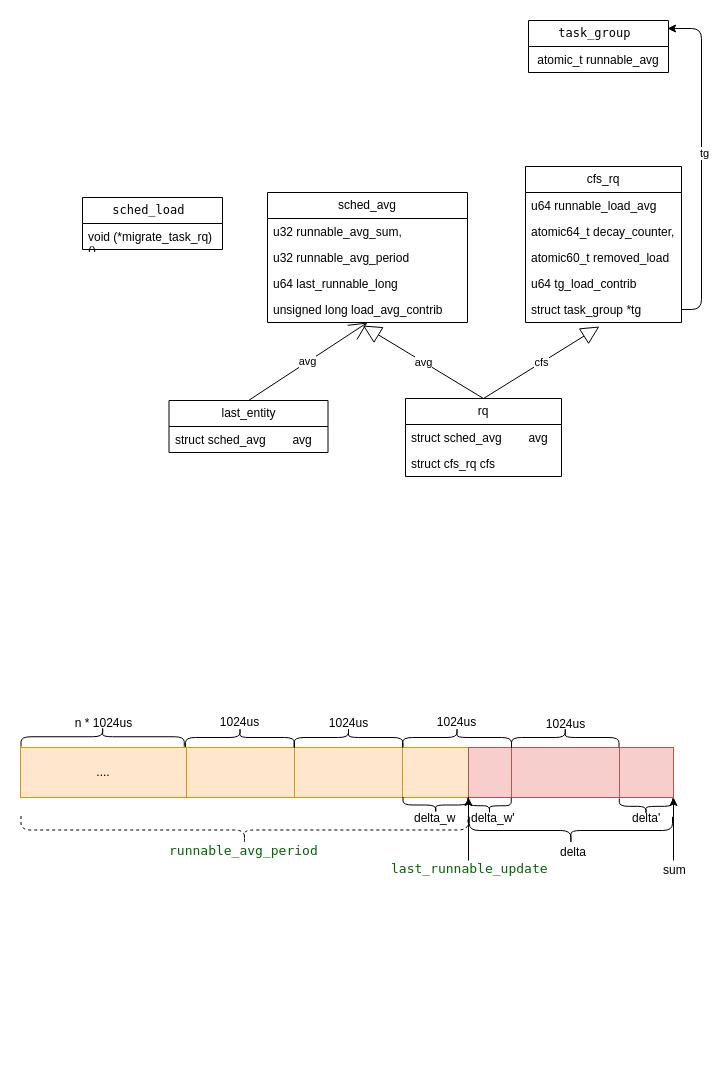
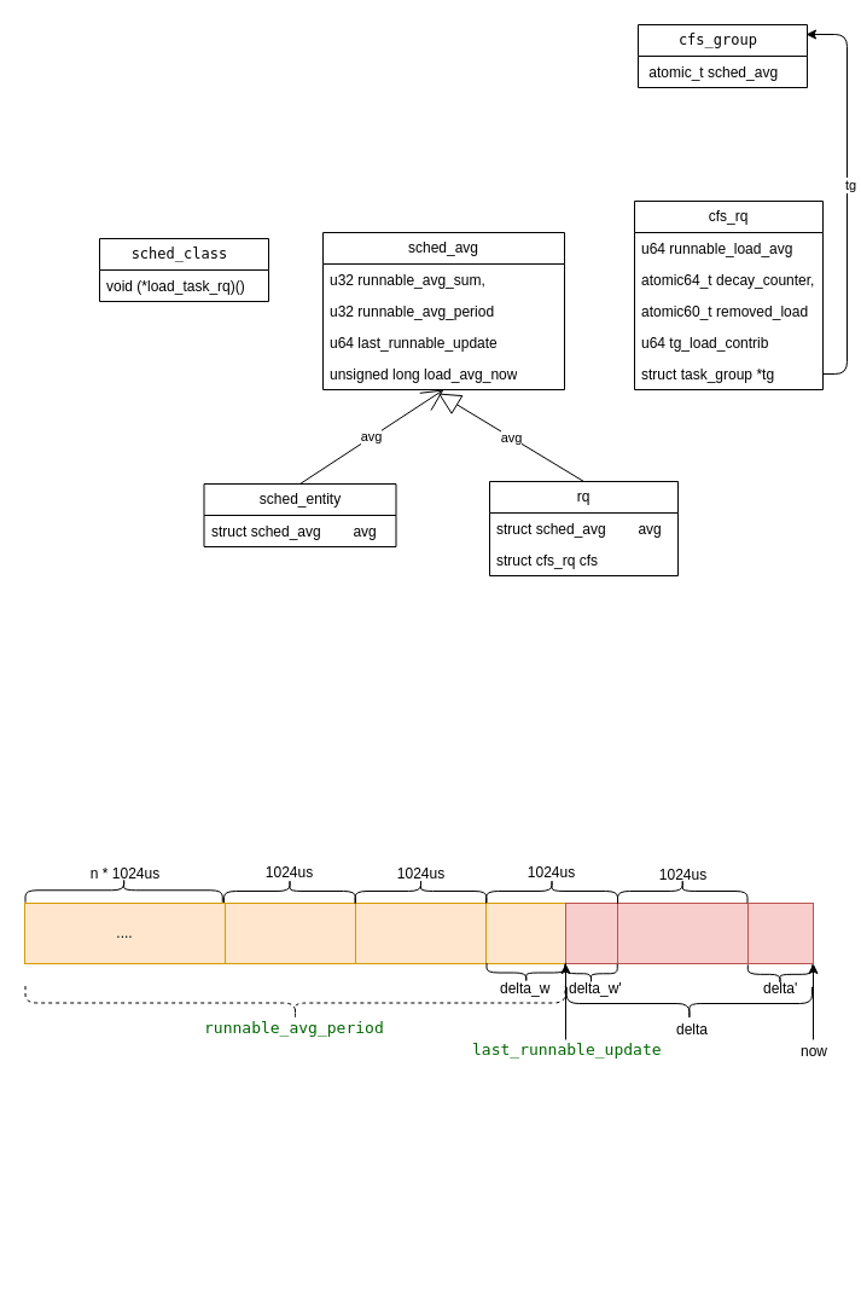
- <mxCell id="53" value="&lt;pre id=&quot;b&quot;&gt;&lt;span class=&quot;hunk&quot;&gt;task_group &lt;/span&gt;&lt;/pre&gt;" style="swimlane;fontStyle=0;childLayout=stackLayout;horizontal=1;startSize=26;fillColor=none;horizontalStack=0;resizeParent=1;resizeParentMax=0;resizeLast=0;collapsible=1;marginBottom=0;whiteSpace=wrap;html=1;" parent="1" vertex="1"><mxGeometry x="528" y="20" width="140" height="52" as="geometry" /></mxCell>
+ <mxCell id="53" value="&lt;pre id=&quot;b&quot;&gt;&lt;span class=&quot;hunk&quot;&gt;cfs_group &lt;/span&gt;&lt;/pre&gt;" style="swimlane;fontStyle=0;childLayout=stackLayout;horizontal=1;startSize=26;fillColor=none;horizontalStack=0;resizeParent=1;resizeParentMax=0;resizeLast=0;collapsible=1;marginBottom=0;whiteSpace=wrap;html=1;" parent="1" vertex="1"><mxGeometry x="528" y="20" width="140" height="52" as="geometry" /></mxCell>
- <mxCell id="54" value="&amp;nbsp;atomic_t runnable_avg" style="text;strokeColor=none;fillColor=none;align=left;verticalAlign=top;spacingLeft=4;spacingRight=4;overflow=hidden;rotatable=0;points=[[0,0.5],[1,0.5]];portConstraint=eastwest;whiteSpace=wrap;html=1;" parent="53" vertex="1"><mxGeometry y="26" width="140" height="26" as="geometry" /></mxCell>
+ <mxCell id="54" value="&amp;nbsp;atomic_t sched_avg" style="text;strokeColor=none;fillColor=none;align=left;verticalAlign=top;spacingLeft=4;spacingRight=4;overflow=hidden;rotatable=0;points=[[0,0.5],[1,0.5]];portConstraint=eastwest;whiteSpace=wrap;html=1;" parent="53" vertex="1"><mxGeometry y="26" width="140" height="26" as="geometry" /></mxCell>
- <mxCell id="51" value="&lt;pre id=&quot;b&quot;&gt;&lt;span class=&quot;hunk&quot;&gt;sched_load &lt;/span&gt;&lt;/pre&gt;" style="swimlane;fontStyle=0;childLayout=stackLayout;horizontal=1;startSize=26;fillColor=none;horizontalStack=0;resizeParent=1;resizeParentMax=0;resizeLast=0;collapsible=1;marginBottom=0;whiteSpace=wrap;html=1;" parent="1" vertex="1"><mxGeometry x="82" y="197" width="140" height="52" as="geometry" /></mxCell>
+ <mxCell id="51" value="&lt;pre id=&quot;b&quot;&gt;&lt;span class=&quot;hunk&quot;&gt;sched_class &lt;/span&gt;&lt;/pre&gt;" style="swimlane;fontStyle=0;childLayout=stackLayout;horizontal=1;startSize=26;fillColor=none;horizontalStack=0;resizeParent=1;resizeParentMax=0;resizeLast=0;collapsible=1;marginBottom=0;whiteSpace=wrap;html=1;" parent="1" vertex="1"><mxGeometry x="82" y="197" width="140" height="52" as="geometry" /></mxCell>
- <mxCell id="52" value="void (*migrate_task_rq)()" style="text;strokeColor=none;fillColor=none;align=left;verticalAlign=top;spacingLeft=4;spacingRight=4;overflow=hidden;rotatable=0;points=[[0,0.5],[1,0.5]];portConstraint=eastwest;whiteSpace=wrap;html=1;" parent="51" vertex="1"><mxGeometry y="26" width="140" height="26" as="geometry" /></mxCell>
+ <mxCell id="52" value="void (*load_task_rq)()" style="text;strokeColor=none;fillColor=none;align=left;verticalAlign=top;spacingLeft=4;spacingRight=4;overflow=hidden;rotatable=0;points=[[0,0.5],[1,0.5]];portConstraint=eastwest;whiteSpace=wrap;html=1;" parent="51" vertex="1"><mxGeometry y="26" width="140" height="26" as="geometry" /></mxCell>
- <mxCell id="5" value="u64 last_runnable_long" style="text;strokeColor=none;fillColor=none;align=left;verticalAlign=top;spacingLeft=4;spacingRight=4;overflow=hidden;rotatable=0;points=[[0,0.5],[1,0.5]];portConstraint=eastwest;whiteSpace=wrap;html=1;" parent="2" vertex="1"><mxGeometry y="78" width="200" height="26" as="geometry" /></mxCell>
+ <mxCell id="5" value="u64 last_runnable_update" style="text;strokeColor=none;fillColor=none;align=left;verticalAlign=top;spacingLeft=4;spacingRight=4;overflow=hidden;rotatable=0;points=[[0,0.5],[1,0.5]];portConstraint=eastwest;whiteSpace=wrap;html=1;" parent="2" vertex="1"><mxGeometry y="78" width="200" height="26" as="geometry" /></mxCell>
- <mxCell id="6" value="unsigned long load_avg_contrib" style="text;strokeColor=none;fillColor=none;align=left;verticalAlign=top;spacingLeft=4;spacingRight=4;overflow=hidden;rotatable=0;points=[[0,0.5],[1,0.5]];portConstraint=eastwest;whiteSpace=wrap;html=1;" parent="2" vertex="1"><mxGeometry y="104" width="200" height="26" as="geometry" /></mxCell>
+ <mxCell id="6" value="unsigned long load_avg_now" style="text;strokeColor=none;fillColor=none;align=left;verticalAlign=top;spacingLeft=4;spacingRight=4;overflow=hidden;rotatable=0;points=[[0,0.5],[1,0.5]];portConstraint=eastwest;whiteSpace=wrap;html=1;" parent="2" vertex="1"><mxGeometry y="104" width="200" height="26" as="geometry" /></mxCell>
- <mxCell id="57" value="cfs" style="endArrow=block;endSize=16;endFill=0;html=1;rounded=0;exitX=0.5;exitY=0;exitDx=0;exitDy=0;entryX=0.474;entryY=1.154;entryDx=0;entryDy=0;entryPerimeter=0;" edge="1" parent="1" source="10" target="21"><mxGeometry width="160" relative="1" as="geometry"><mxPoint x="630" y="399" as="sourcePoint" /><mxPoint x="790" y="399" as="targetPoint" /></mxGeometry></mxCell>
- <mxCell id="7" value="last_entity" style="swimlane;fontStyle=0;childLayout=stackLayout;horizontal=1;startSize=26;fillColor=none;horizontalStack=0;resizeParent=1;resizeParentMax=0;resizeLast=0;collapsible=1;marginBottom=0;whiteSpace=wrap;html=1;" parent="1" vertex="1"><mxGeometry x="168.5" y="400" width="159" height="52" as="geometry" /></mxCell>
+ <mxCell id="7" value="sched_entity" style="swimlane;fontStyle=0;childLayout=stackLayout;horizontal=1;startSize=26;fillColor=none;horizontalStack=0;resizeParent=1;resizeParentMax=0;resizeLast=0;collapsible=1;marginBottom=0;whiteSpace=wrap;html=1;" parent="1" vertex="1"><mxGeometry x="168.5" y="400" width="159" height="52" as="geometry" /></mxCell>
- <mxCell id="37" value="sum" style="text;whiteSpace=wrap;html=1;" parent="1" vertex="1"><mxGeometry x="661" y="856" width="30" height="23" as="geometry" /></mxCell>
+ <mxCell id="37" value="now" style="text;whiteSpace=wrap;html=1;" parent="1" vertex="1"><mxGeometry x="661" y="856" width="30" height="23" as="geometry" /></mxCell>
